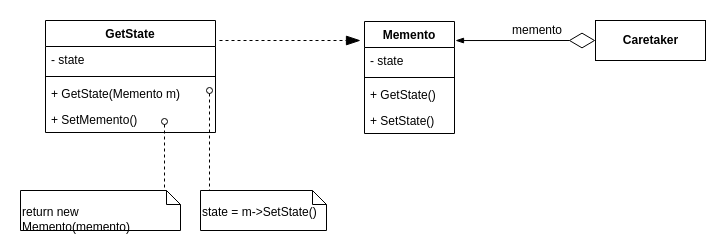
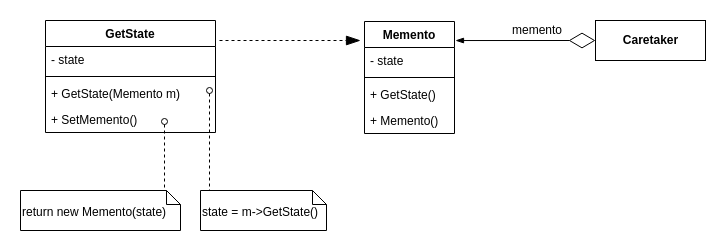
- <mxCell id="11" value="+ SetState()" style="text;strokeColor=none;fillColor=none;align=left;verticalAlign=top;spacingLeft=4;spacingRight=4;overflow=hidden;rotatable=0;points=[[0,0.5],[1,0.5]];portConstraint=eastwest;" vertex="1" parent="7"><mxGeometry y="86" width="90" height="26" as="geometry" /></mxCell>
+ <mxCell id="11" value="+ Memento()" style="text;strokeColor=none;fillColor=none;align=left;verticalAlign=top;spacingLeft=4;spacingRight=4;overflow=hidden;rotatable=0;points=[[0,0.5],[1,0.5]];portConstraint=eastwest;" vertex="1" parent="7"><mxGeometry y="86" width="90" height="26" as="geometry" /></mxCell>
- <mxCell id="14" value="&lt;br&gt;return new Memento(memento)" style="shape=note;whiteSpace=wrap;html=1;size=14;verticalAlign=top;align=left;spacingTop=-6;" vertex="1" parent="1"><mxGeometry x="20" y="190" width="160" height="40" as="geometry" /></mxCell>
+ <mxCell id="14" value="&lt;br&gt;return new Memento(state)" style="shape=note;whiteSpace=wrap;html=1;size=14;verticalAlign=top;align=left;spacingTop=-6;" vertex="1" parent="1"><mxGeometry x="20" y="190" width="160" height="40" as="geometry" /></mxCell>
- <mxCell id="15" value="&lt;br&gt;state = m-&amp;gt;SetState()" style="shape=note;whiteSpace=wrap;html=1;size=14;verticalAlign=top;align=left;spacingTop=-6;" vertex="1" parent="1"><mxGeometry x="200" y="190" width="126" height="40" as="geometry" /></mxCell>
+ <mxCell id="15" value="&lt;br&gt;state = m-&amp;gt;GetState()" style="shape=note;whiteSpace=wrap;html=1;size=14;verticalAlign=top;align=left;spacingTop=-6;" vertex="1" parent="1"><mxGeometry x="200" y="190" width="126" height="40" as="geometry" /></mxCell>
